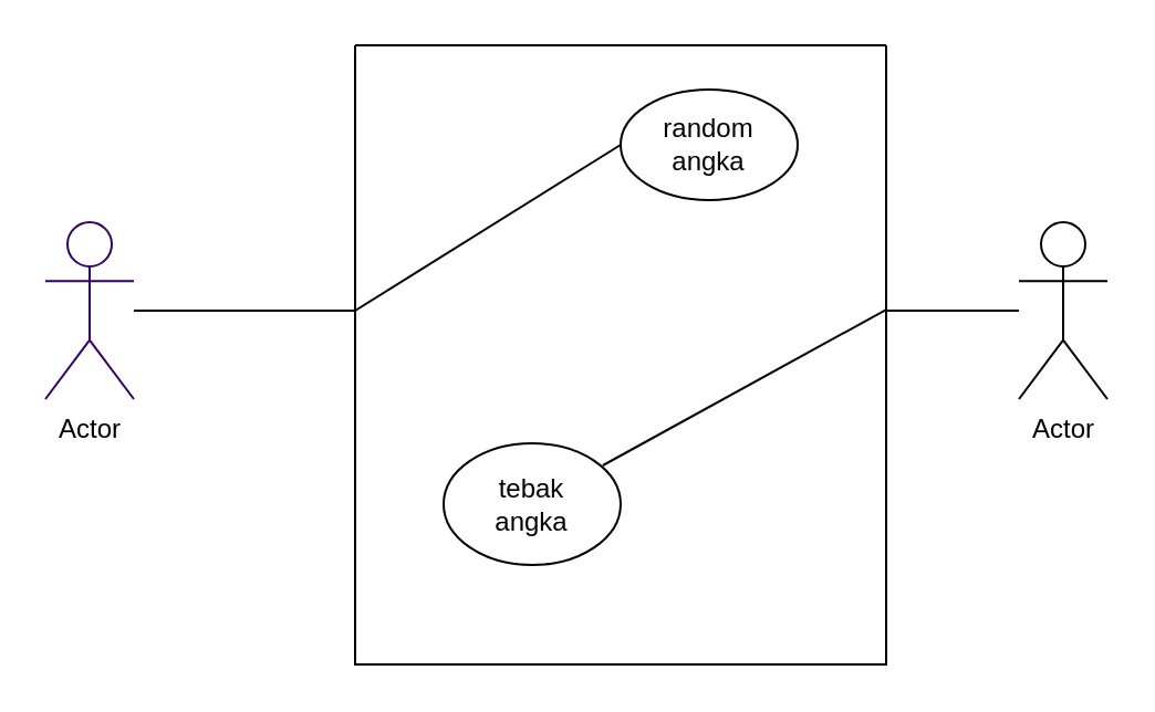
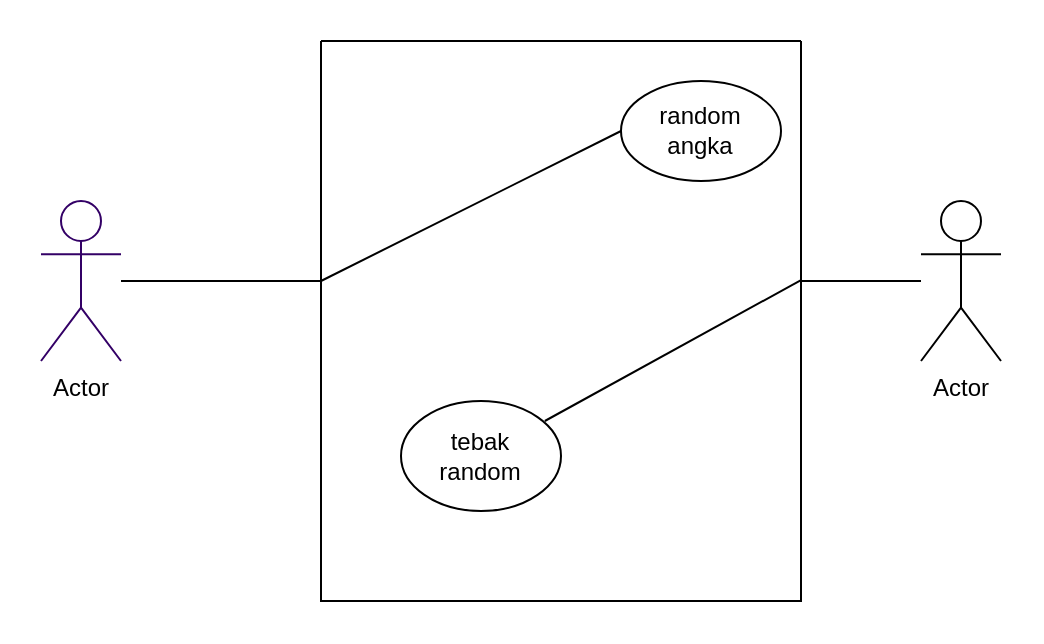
- <mxCell id="5" value="&lt;div style=&quot;&quot;&gt;&lt;span style=&quot;background-color: initial;&quot;&gt;random&lt;/span&gt;&lt;/div&gt;&lt;div style=&quot;&quot;&gt;&lt;span style=&quot;background-color: initial;&quot;&gt;angka&lt;/span&gt;&lt;/div&gt;" style="ellipse;whiteSpace=wrap;html=1;align=center;" vertex="1" parent="4"><mxGeometry x="120" y="20" width="80" height="50" as="geometry" /></mxCell>
+ <mxCell id="5" value="&lt;div style=&quot;&quot;&gt;&lt;span style=&quot;background-color: initial;&quot;&gt;random&lt;/span&gt;&lt;/div&gt;&lt;div style=&quot;&quot;&gt;&lt;span style=&quot;background-color: initial;&quot;&gt;angka&lt;/span&gt;&lt;/div&gt;" style="ellipse;whiteSpace=wrap;html=1;align=center;" vertex="1" parent="4"><mxGeometry x="150" y="20" width="80" height="50" as="geometry" /></mxCell>
- <mxCell id="7" value="tebak&lt;br&gt;angka" style="ellipse;whiteSpace=wrap;html=1;align=center;" vertex="1" parent="4"><mxGeometry x="40" y="180" width="80" height="55" as="geometry" /></mxCell>
+ <mxCell id="7" value="tebak&lt;br&gt;random" style="ellipse;whiteSpace=wrap;html=1;align=center;" vertex="1" parent="4"><mxGeometry x="40" y="180" width="80" height="55" as="geometry" /></mxCell>
